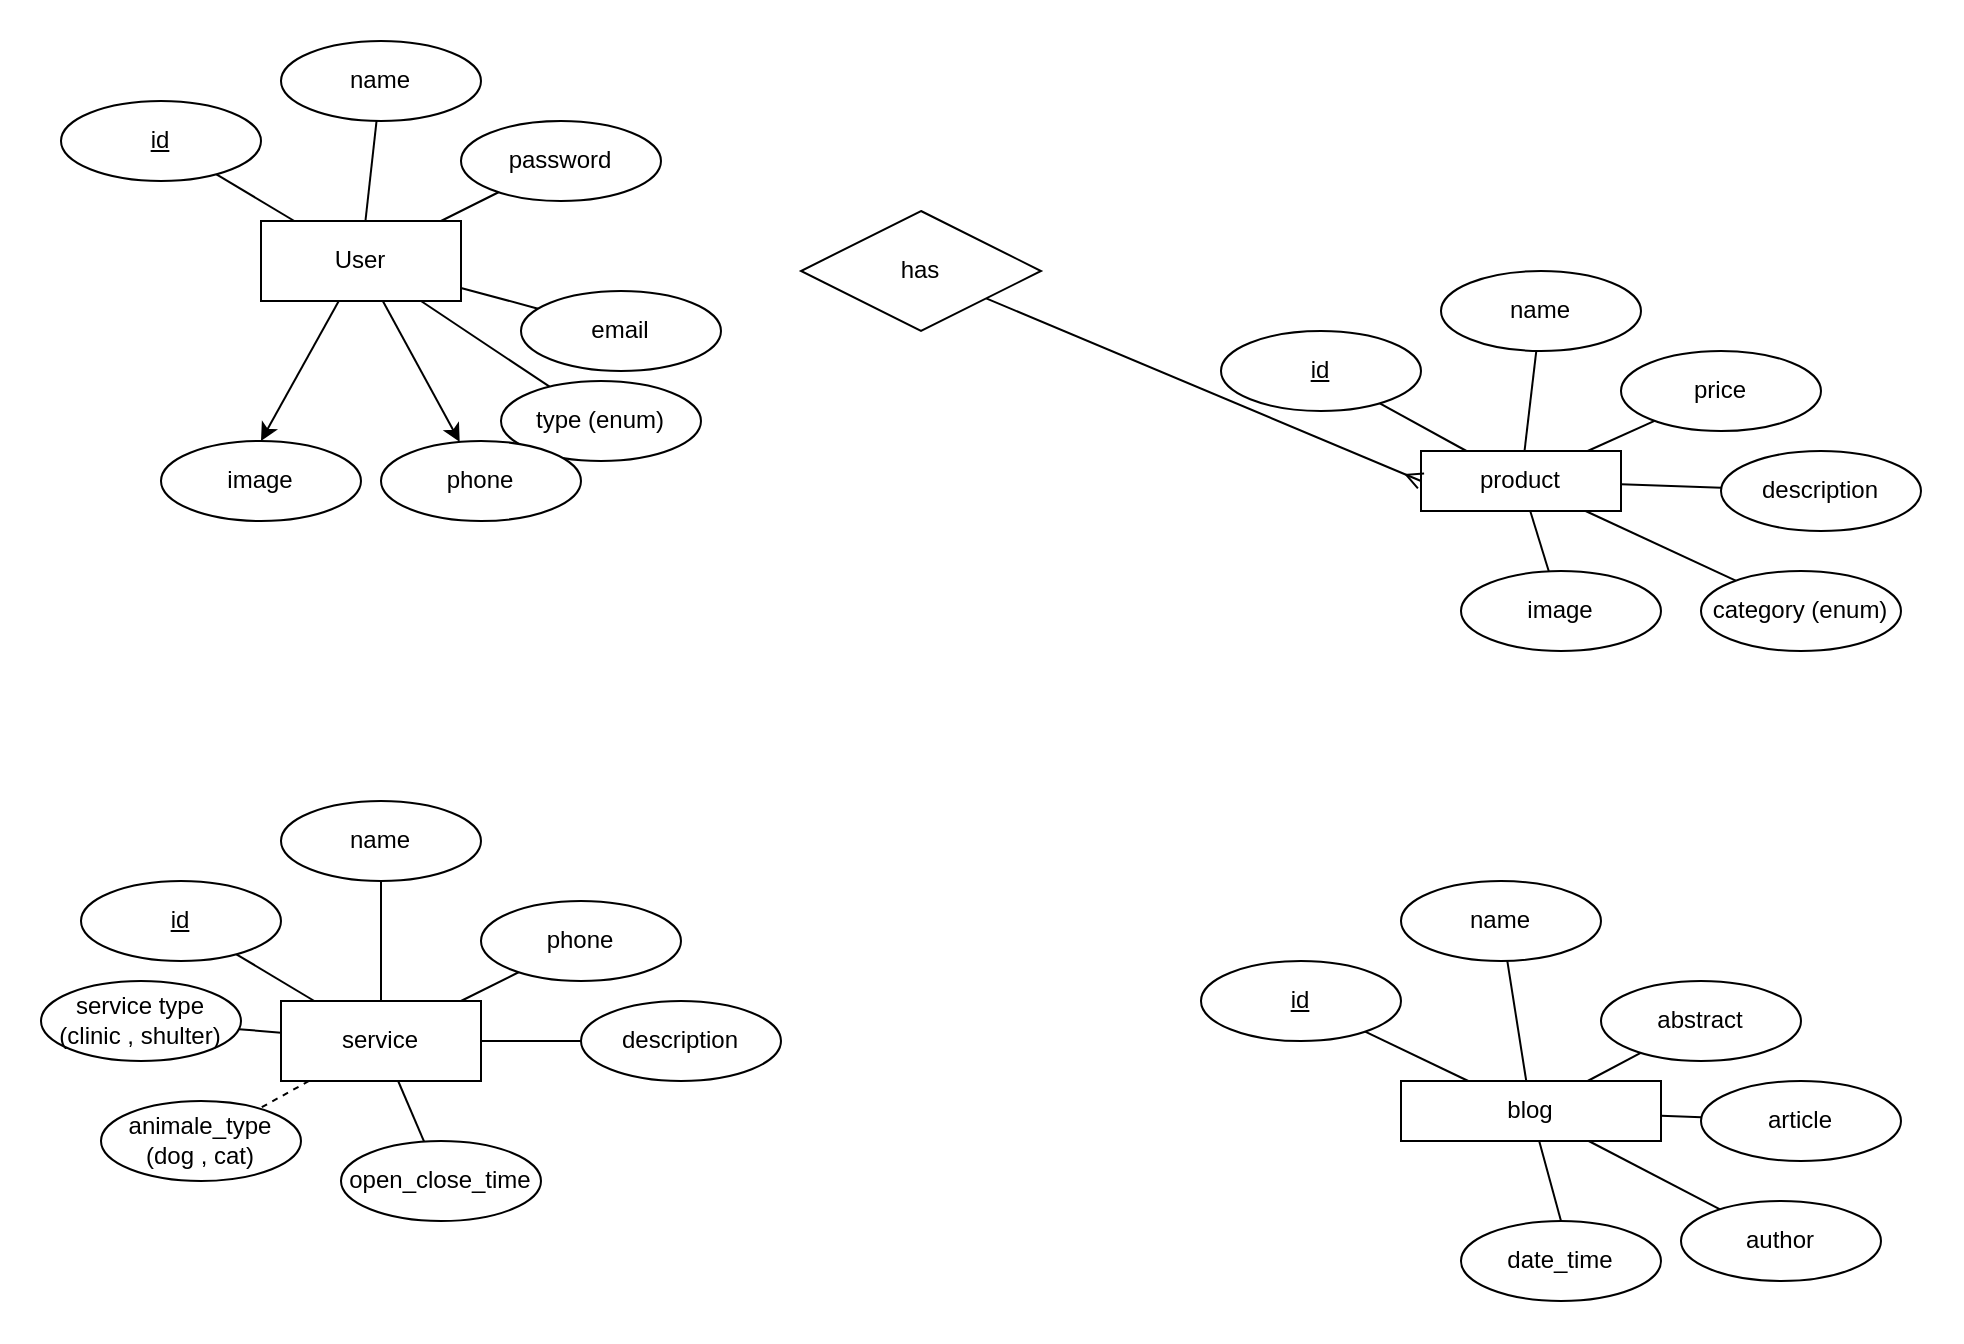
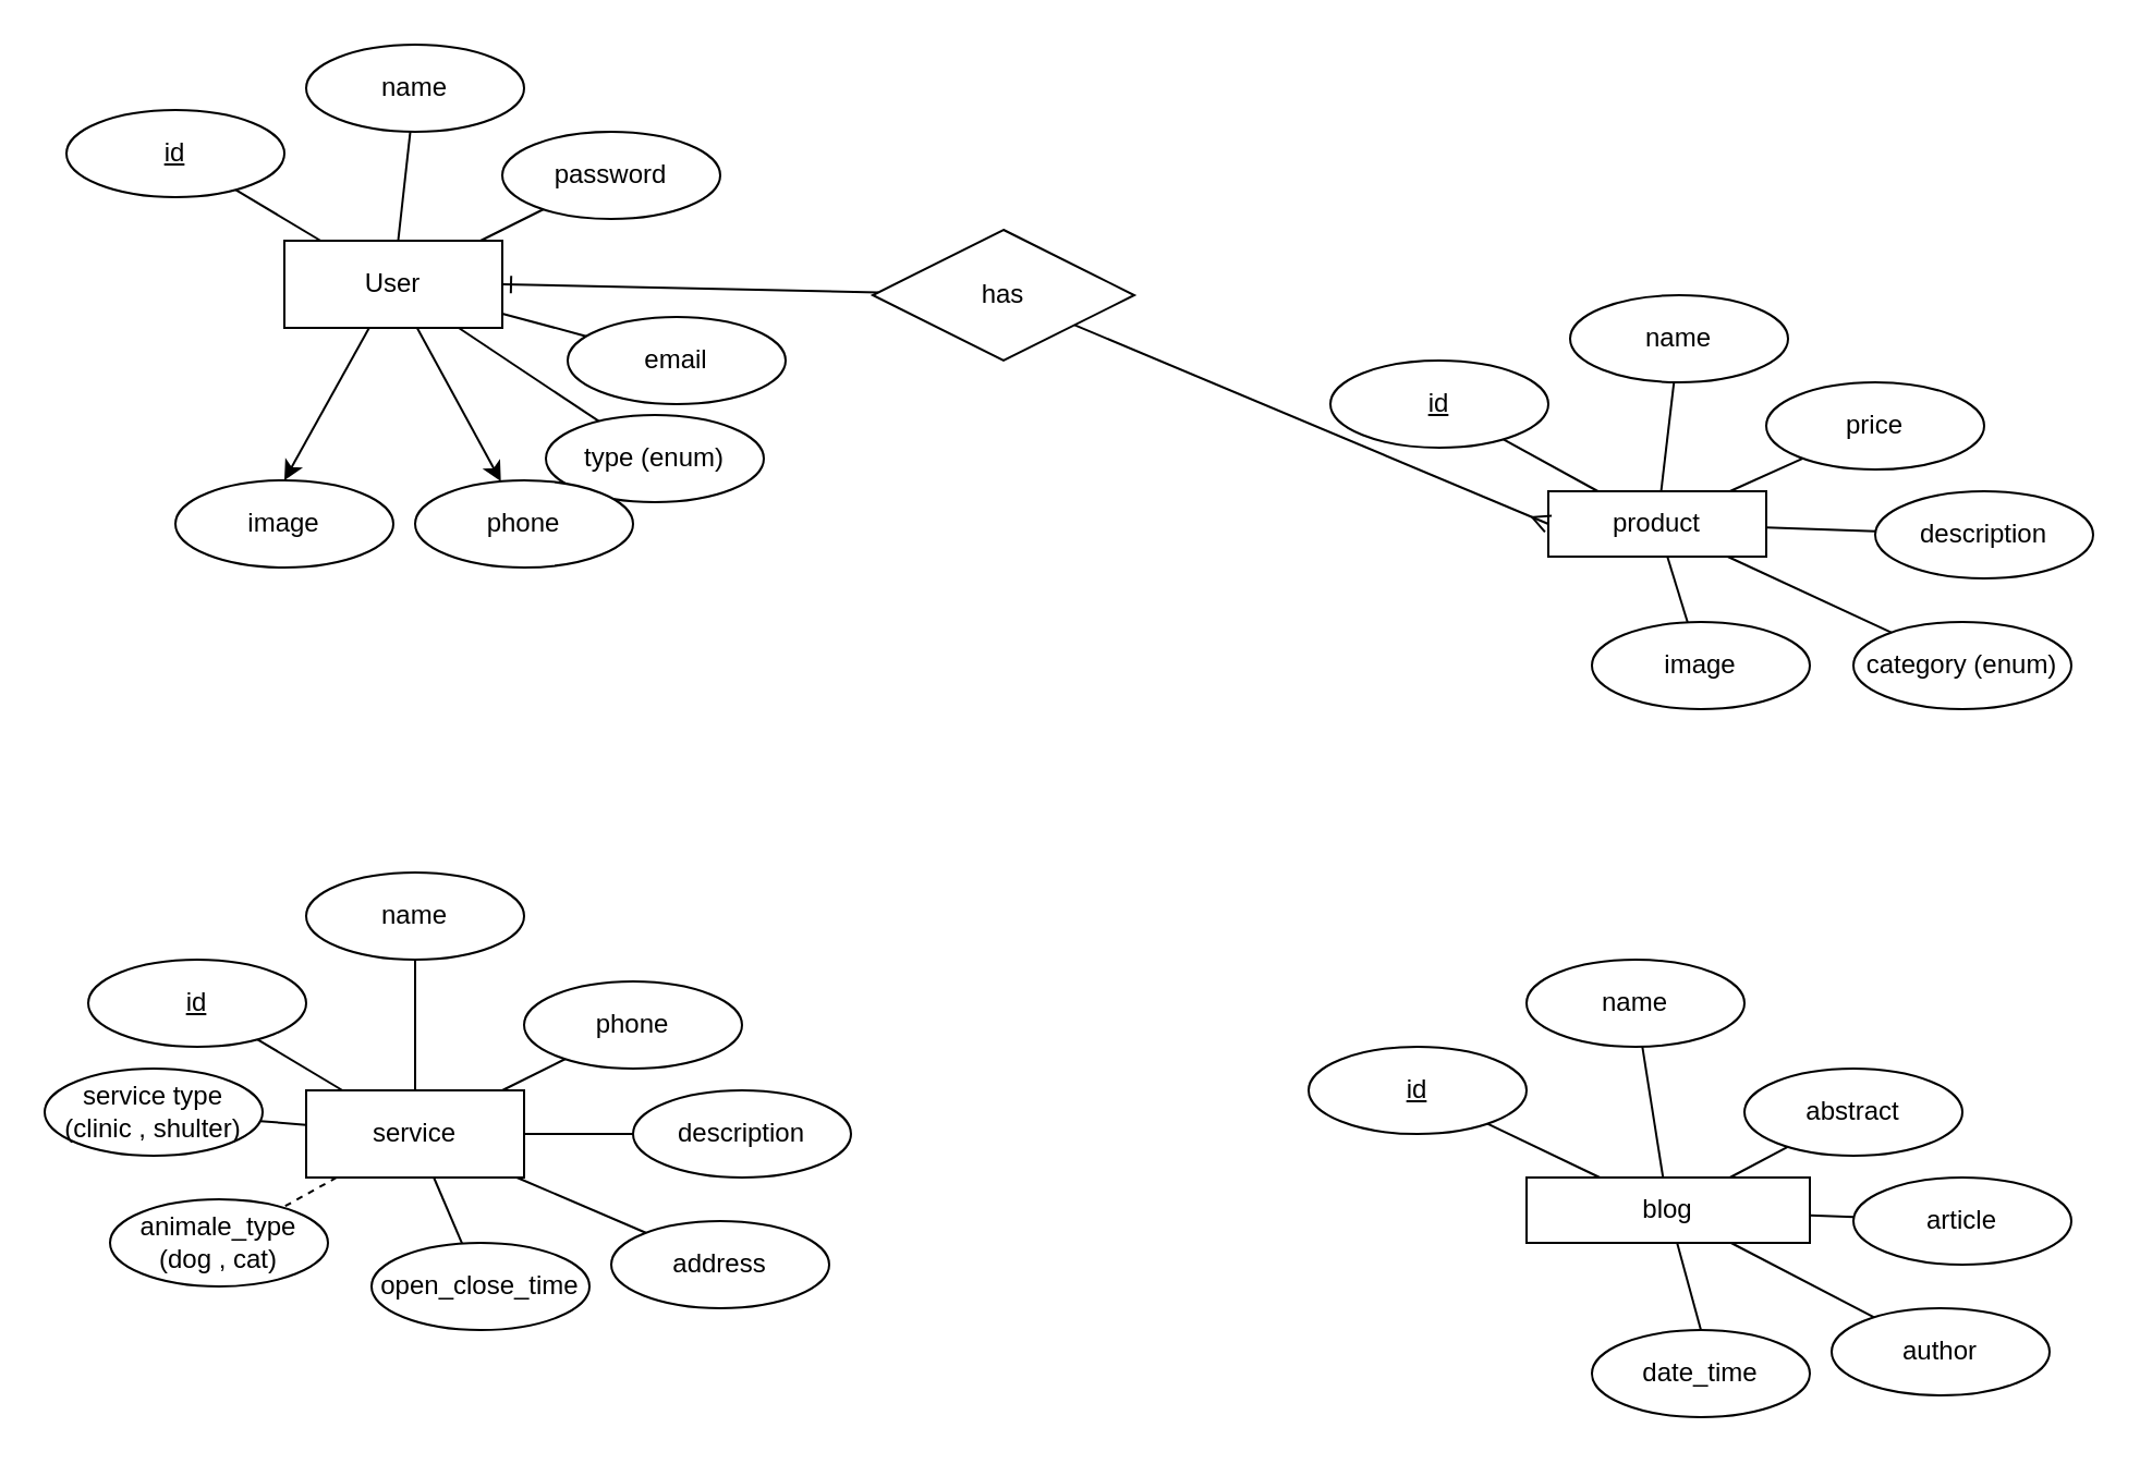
+ <mxCell id="60" style="rounded=0;orthogonalLoop=1;jettySize=auto;html=1;entryX=1;entryY=0.5;entryDx=0;entryDy=0;endArrow=ERone;endFill=0;" edge="1" parent="1" source="62" target="9"><mxGeometry relative="1" as="geometry" /></mxCell>
+ <mxCell id="33" style="rounded=0;orthogonalLoop=1;jettySize=auto;html=1;endArrow=none;endFill=0;" parent="1" source="37" target="42" edge="1"><mxGeometry relative="1" as="geometry" /></mxCell>
+ <mxCell id="42" value="address" style="ellipse;whiteSpace=wrap;html=1;align=center;" parent="1" vertex="1"><mxGeometry x="280" y="560" width="100" height="40" as="geometry" /></mxCell>
